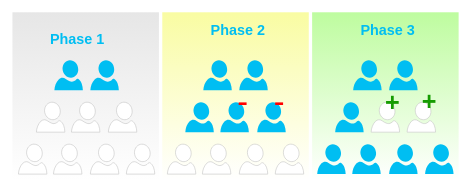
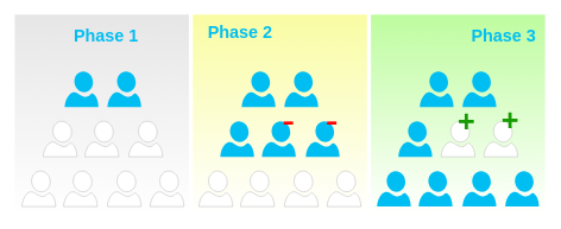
- <mxCell id="31" value="Phase 2" style="text;strokeColor=none;fillColor=none;html=1;fontSize=24;fontStyle=1;verticalAlign=middle;align=center;rounded=0;fontColor=#00BEF2;" vertex="1" parent="1"><mxGeometry x="345.96" y="30" width="100" height="40" as="geometry" /></mxCell>
+ <mxCell id="31" value="Phase 2" style="text;strokeColor=none;fillColor=none;html=1;fontSize=24;fontStyle=1;verticalAlign=middle;align=center;rounded=0;fontColor=#00BEF2;" vertex="1" parent="1"><mxGeometry x="285.96" y="25" width="100" height="40" as="geometry" /></mxCell>
- <mxCell id="32" value="Phase 3" style="text;strokeColor=none;fillColor=none;html=1;fontSize=24;fontStyle=1;verticalAlign=middle;align=center;rounded=0;fontColor=#00BEF2;" vertex="1" parent="1"><mxGeometry x="595.96" y="30" width="100" height="40" as="geometry" /></mxCell>
+ <mxCell id="32" value="Phase 3" style="text;strokeColor=none;fillColor=none;html=1;fontSize=24;fontStyle=1;verticalAlign=middle;align=center;rounded=0;fontColor=#00BEF2;" vertex="1" parent="1"><mxGeometry x="655.96" y="30" width="100" height="40" as="geometry" /></mxCell>
- <mxCell id="30" value="Phase 1" style="text;strokeColor=none;fillColor=none;html=1;fontSize=24;fontStyle=1;verticalAlign=middle;align=center;rounded=0;fontColor=#00BEF2;" vertex="1" parent="1"><mxGeometry x="77.5" y="45" width="100" height="40" as="geometry" /></mxCell>
+ <mxCell id="30" value="Phase 1" style="text;strokeColor=none;fillColor=none;html=1;fontSize=24;fontStyle=1;verticalAlign=middle;align=center;rounded=0;fontColor=#00BEF2;" vertex="1" parent="1"><mxGeometry x="97.5" y="30" width="100" height="40" as="geometry" /></mxCell>
